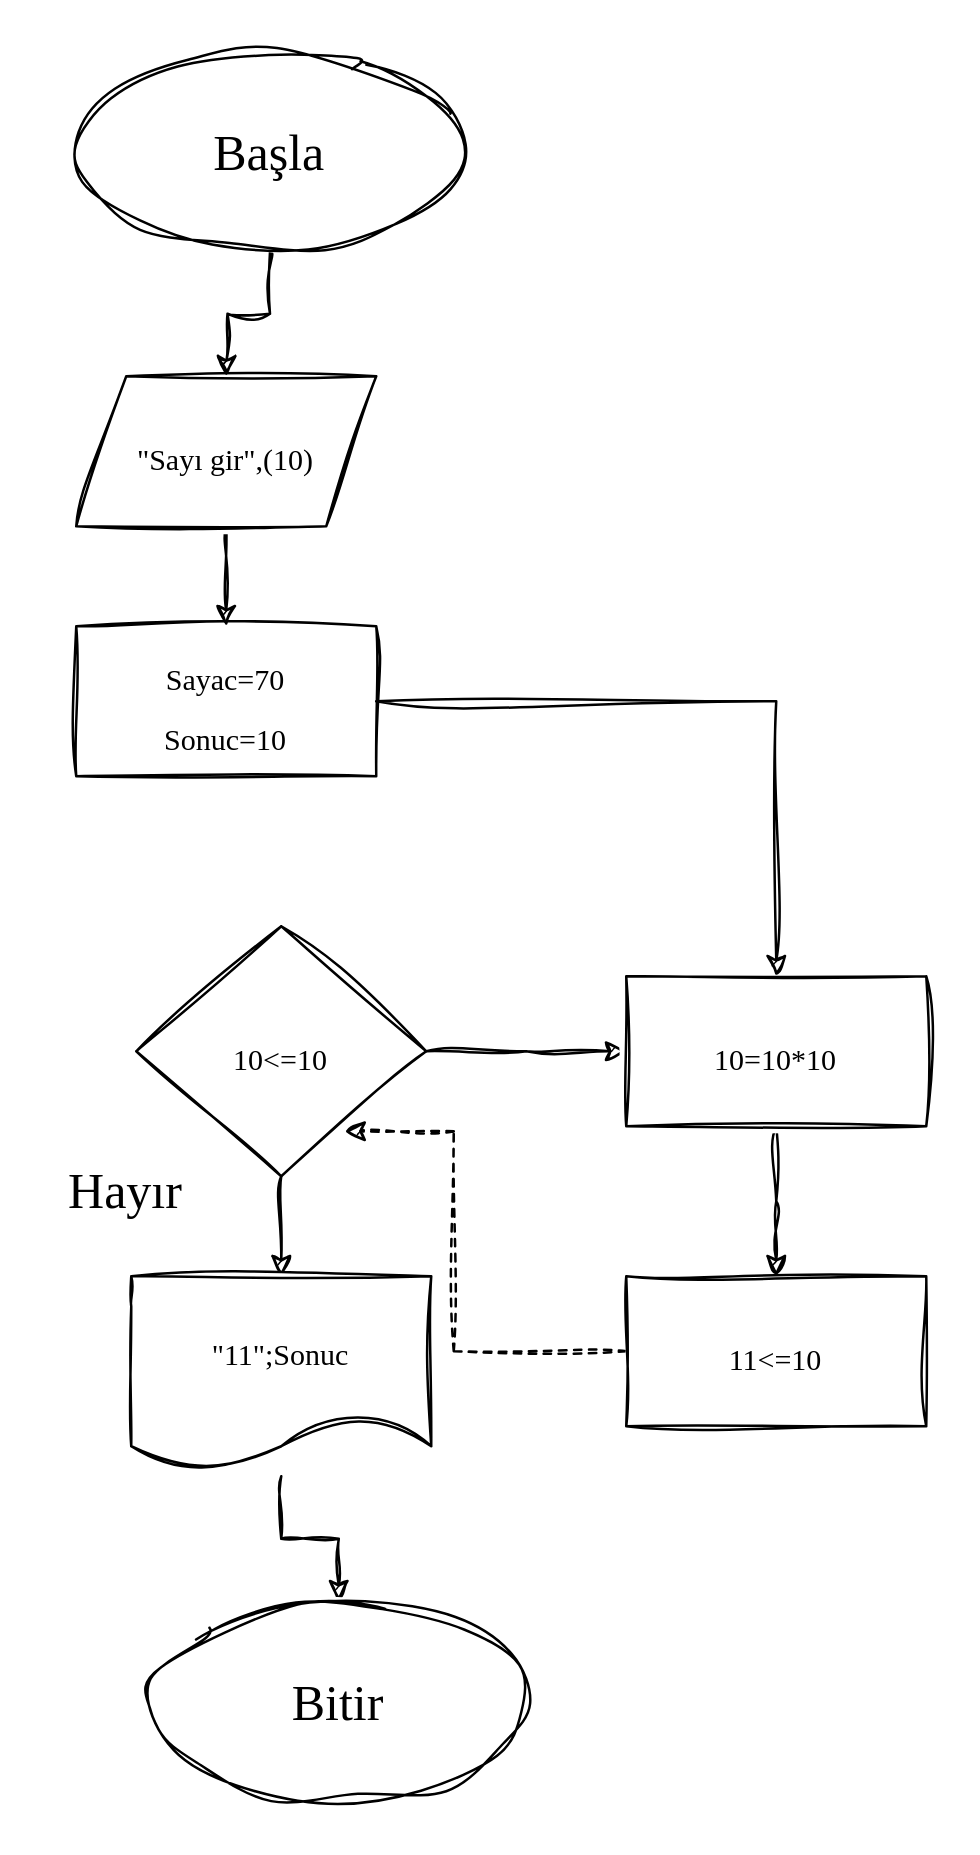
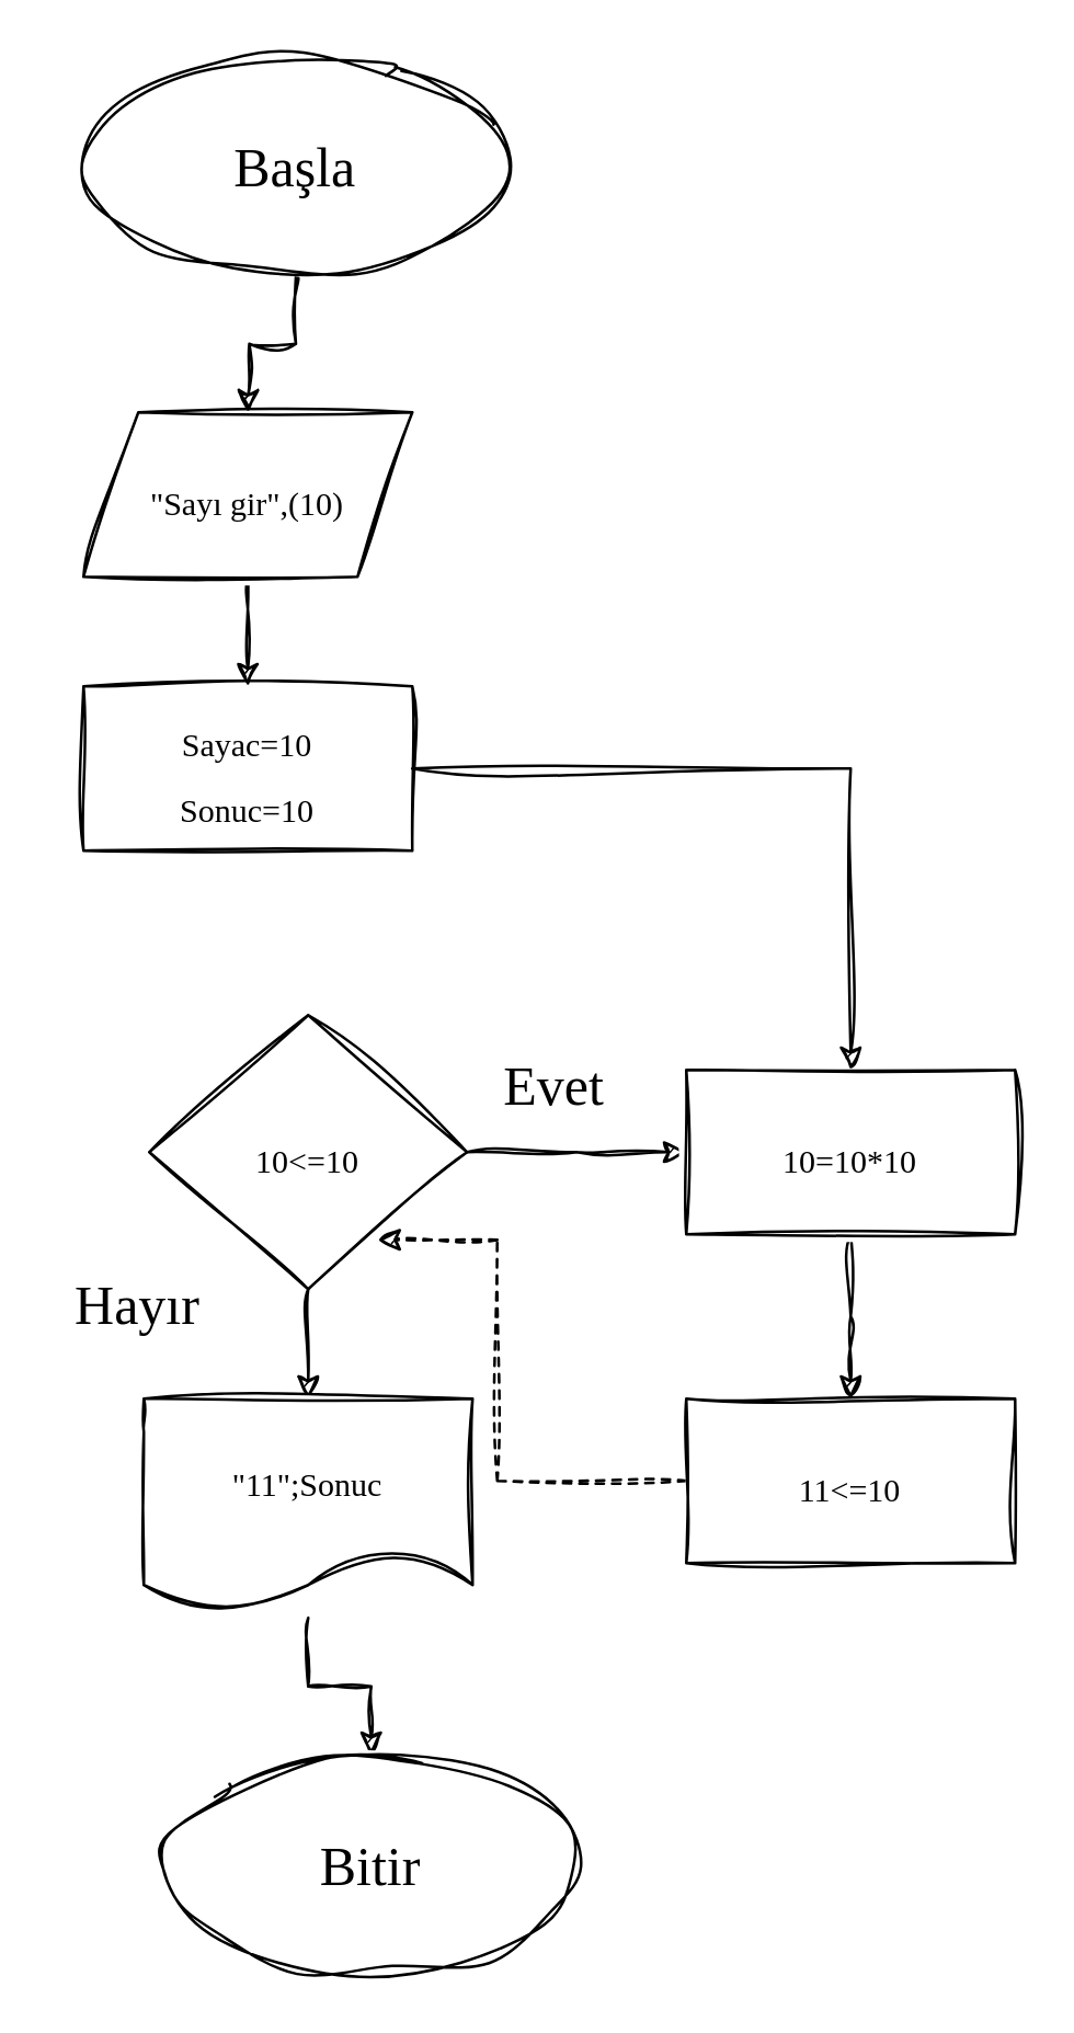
- <mxCell id="7" value="&lt;font style=&quot;font-size: 12px;&quot; data-font-src=&quot;https://fonts.googleapis.com/css?family=helvatika&quot; face=&quot;helvatika&quot;&gt;Sayac=70&lt;br&gt;Sonuc=10&lt;/font&gt;" style="rounded=0;whiteSpace=wrap;html=1;sketch=1;hachureGap=4;jiggle=2;curveFitting=1;fontFamily=Architects Daughter;fontSource=https%3A%2F%2Ffonts.googleapis.com%2Fcss%3Ffamily%3DArchitects%2BDaughter;fontSize=20;" vertex="1" parent="1"><mxGeometry x="30" y="250" width="120" height="60" as="geometry" /></mxCell>
+ <mxCell id="7" value="&lt;font style=&quot;font-size: 12px;&quot; data-font-src=&quot;https://fonts.googleapis.com/css?family=helvatika&quot; face=&quot;helvatika&quot;&gt;Sayac=10&lt;br&gt;Sonuc=10&lt;/font&gt;" style="rounded=0;whiteSpace=wrap;html=1;sketch=1;hachureGap=4;jiggle=2;curveFitting=1;fontFamily=Architects Daughter;fontSource=https%3A%2F%2Ffonts.googleapis.com%2Fcss%3Ffamily%3DArchitects%2BDaughter;fontSize=20;" vertex="1" parent="1"><mxGeometry x="30" y="250" width="120" height="60" as="geometry" /></mxCell>
+ <mxCell id="15" value="&lt;font data-font-src=&quot;https://fonts.googleapis.com/css?family=helvatika&quot; face=&quot;helvatika&quot;&gt;Evet&lt;/font&gt;" style="text;html=1;strokeColor=none;fillColor=none;align=center;verticalAlign=middle;whiteSpace=wrap;rounded=0;fontSize=20;fontFamily=Architects Daughter;" vertex="1" parent="1"><mxGeometry x="172" y="380" width="60" height="30" as="geometry" /></mxCell>
